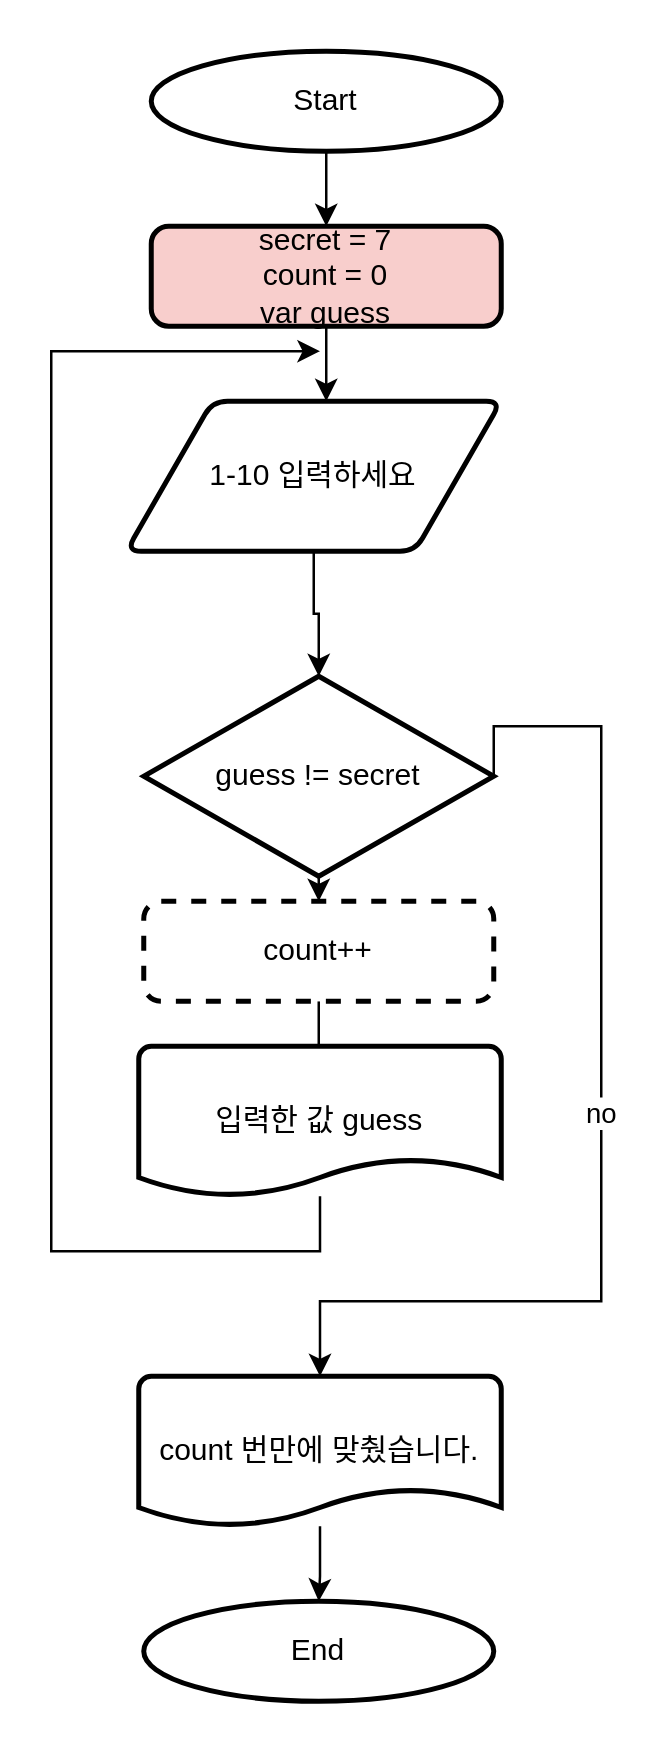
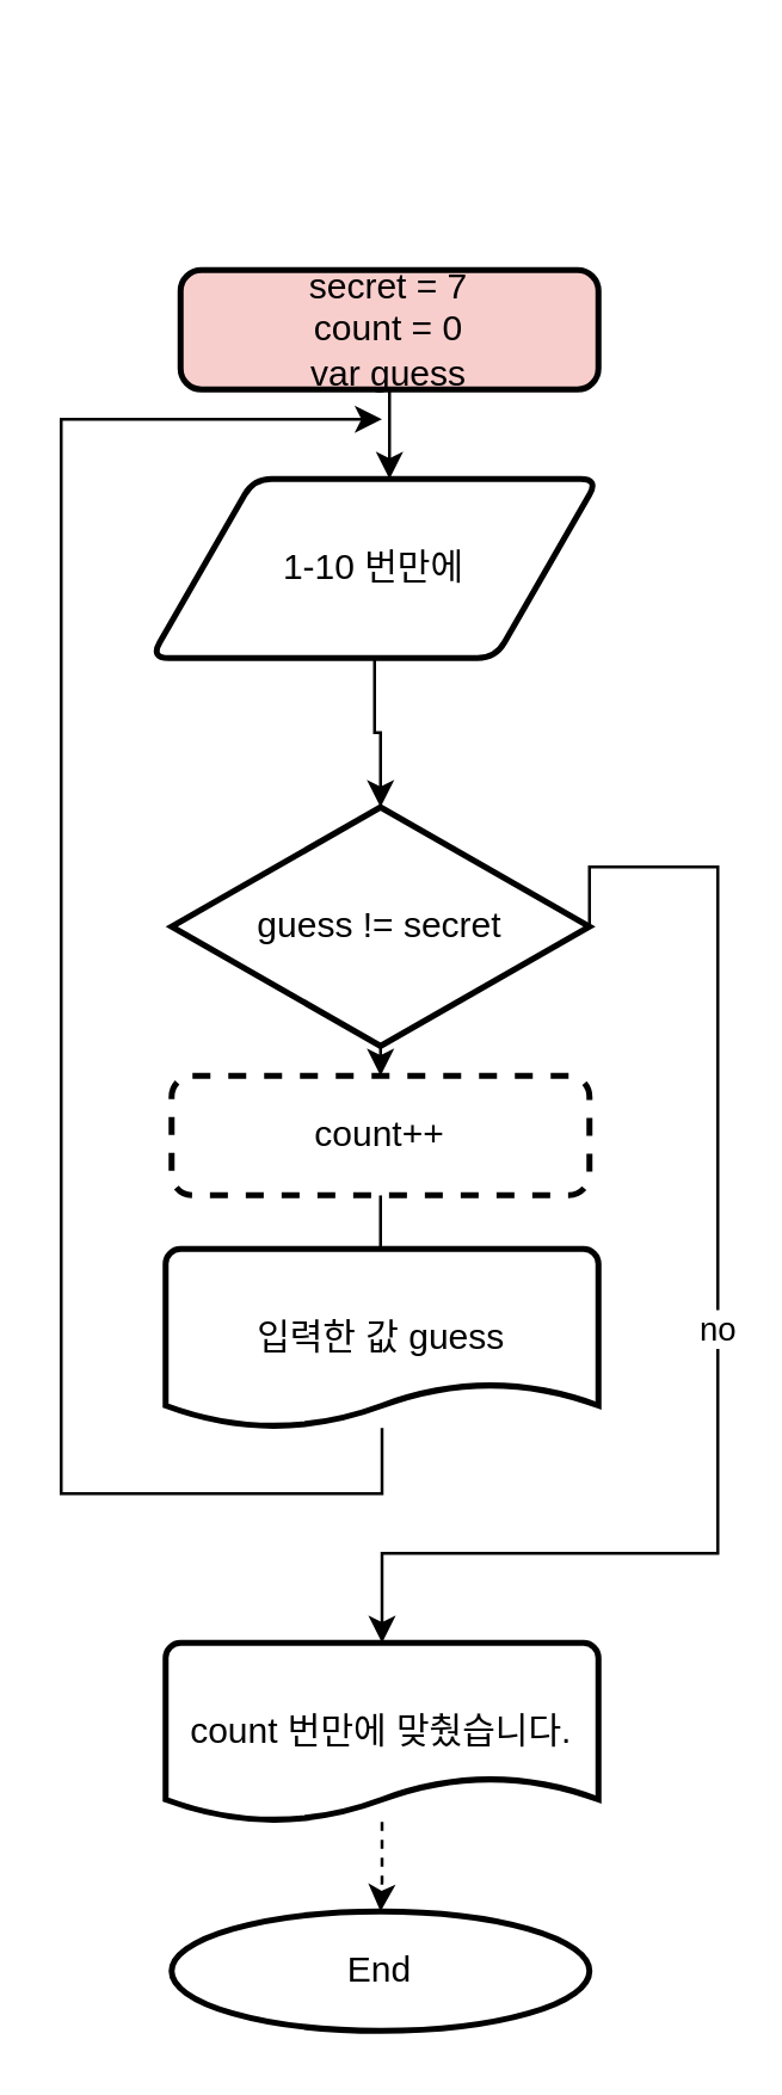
- <mxCell id="3" value="Start" style="strokeWidth=2;html=1;shape=mxgraph.flowchart.start_1;whiteSpace=wrap;" vertex="1" parent="1"><mxGeometry x="60" y="20" width="140" height="40" as="geometry" /></mxCell>
- <mxCell id="2" style="edgeStyle=orthogonalEdgeStyle;rounded=0;orthogonalLoop=1;jettySize=auto;html=1;exitX=0.5;exitY=1;exitDx=0;exitDy=0;exitPerimeter=0;entryX=0.5;entryY=0;entryDx=0;entryDy=0;" edge="1" parent="1" source="3" target="6"><mxGeometry relative="1" as="geometry" /></mxCell>
- <mxCell id="13" value="1-10 입력하세요" style="shape=parallelogram;html=1;strokeWidth=2;perimeter=parallelogramPerimeter;whiteSpace=wrap;rounded=1;arcSize=12;size=0.23;" vertex="1" parent="1"><mxGeometry x="50" y="160" width="150" height="60" as="geometry" /></mxCell>
+ <mxCell id="13" value="1-10 번만에" style="shape=parallelogram;html=1;strokeWidth=2;perimeter=parallelogramPerimeter;whiteSpace=wrap;rounded=1;arcSize=12;size=0.23;" vertex="1" parent="1"><mxGeometry x="50" y="160" width="150" height="60" as="geometry" /></mxCell>
- <mxCell id="10" value="" style="edgeStyle=orthogonalEdgeStyle;rounded=0;orthogonalLoop=1;jettySize=auto;html=1;" edge="1" parent="1" source="11" target="4"><mxGeometry relative="1" as="geometry" /></mxCell>
+ <mxCell id="10" value="" style="edgeStyle=orthogonalEdgeStyle;rounded=0;orthogonalLoop=1;jettySize=auto;html=1;dashed=1;" edge="1" parent="1" source="11" target="4"><mxGeometry relative="1" as="geometry" /></mxCell>
